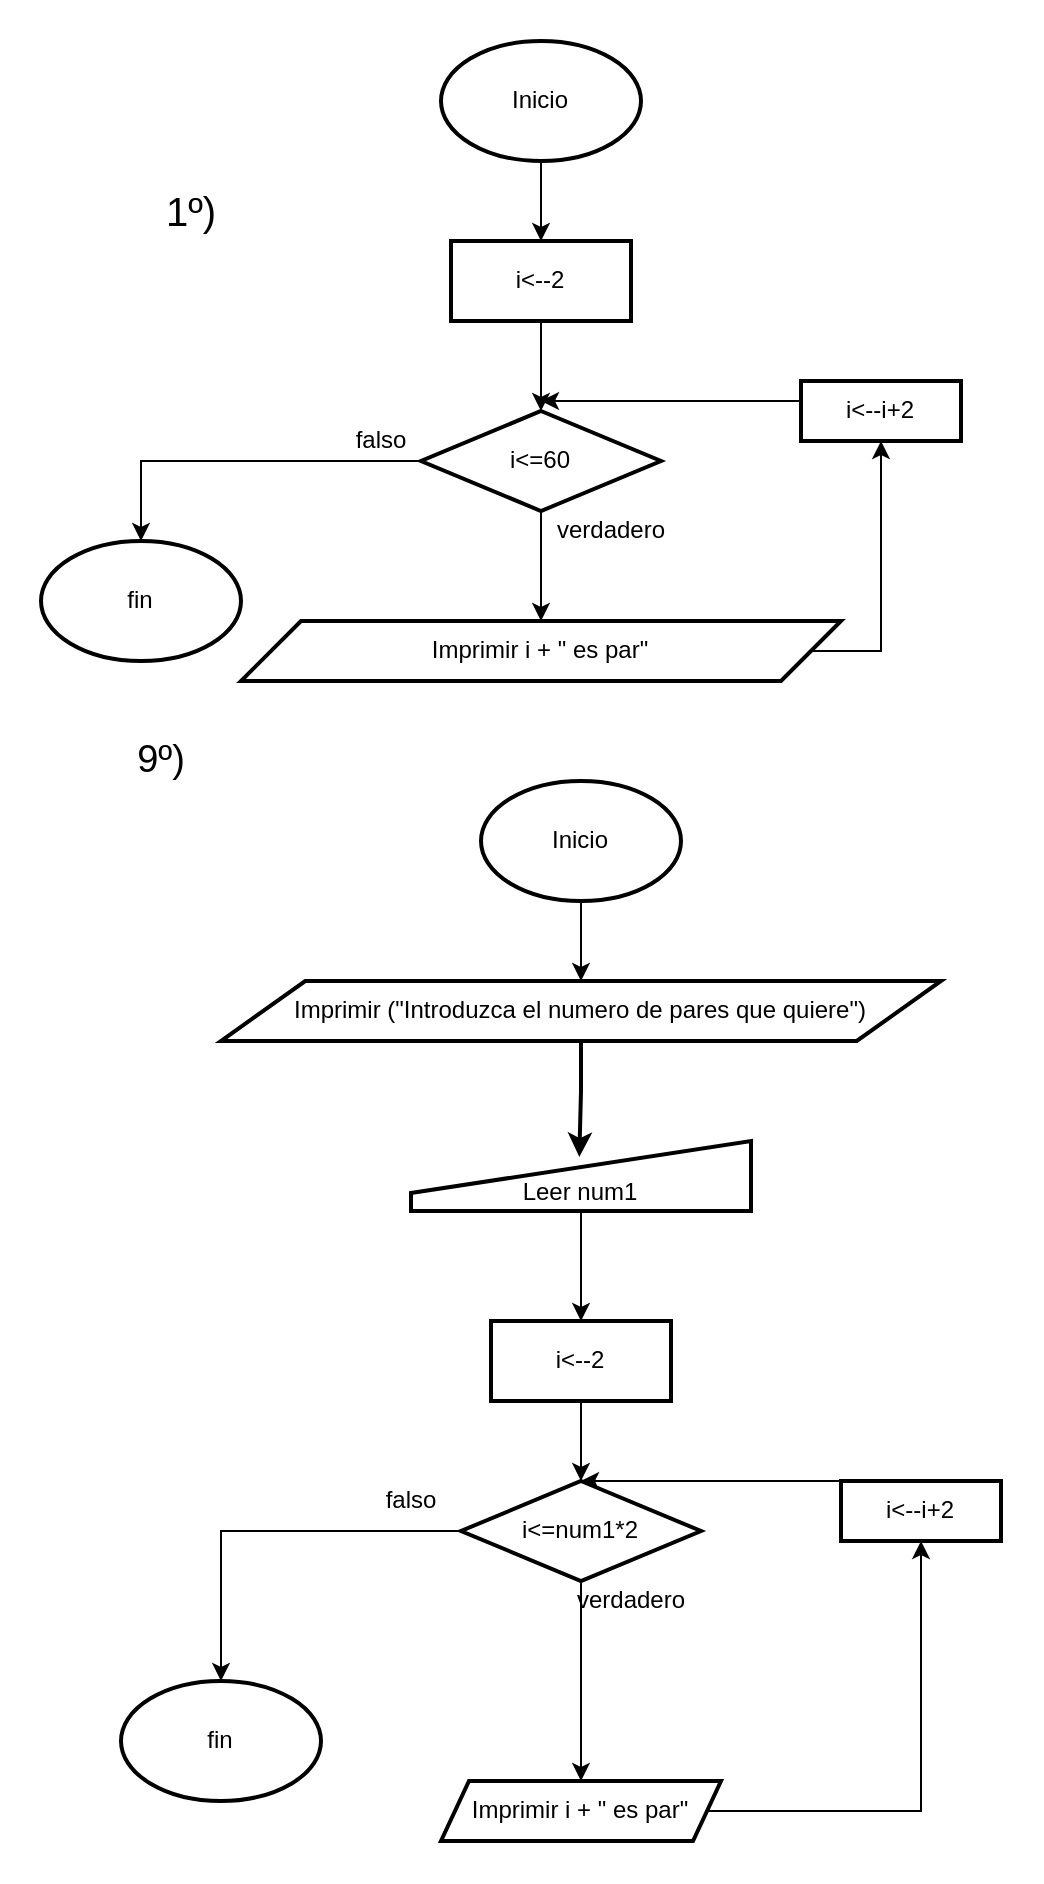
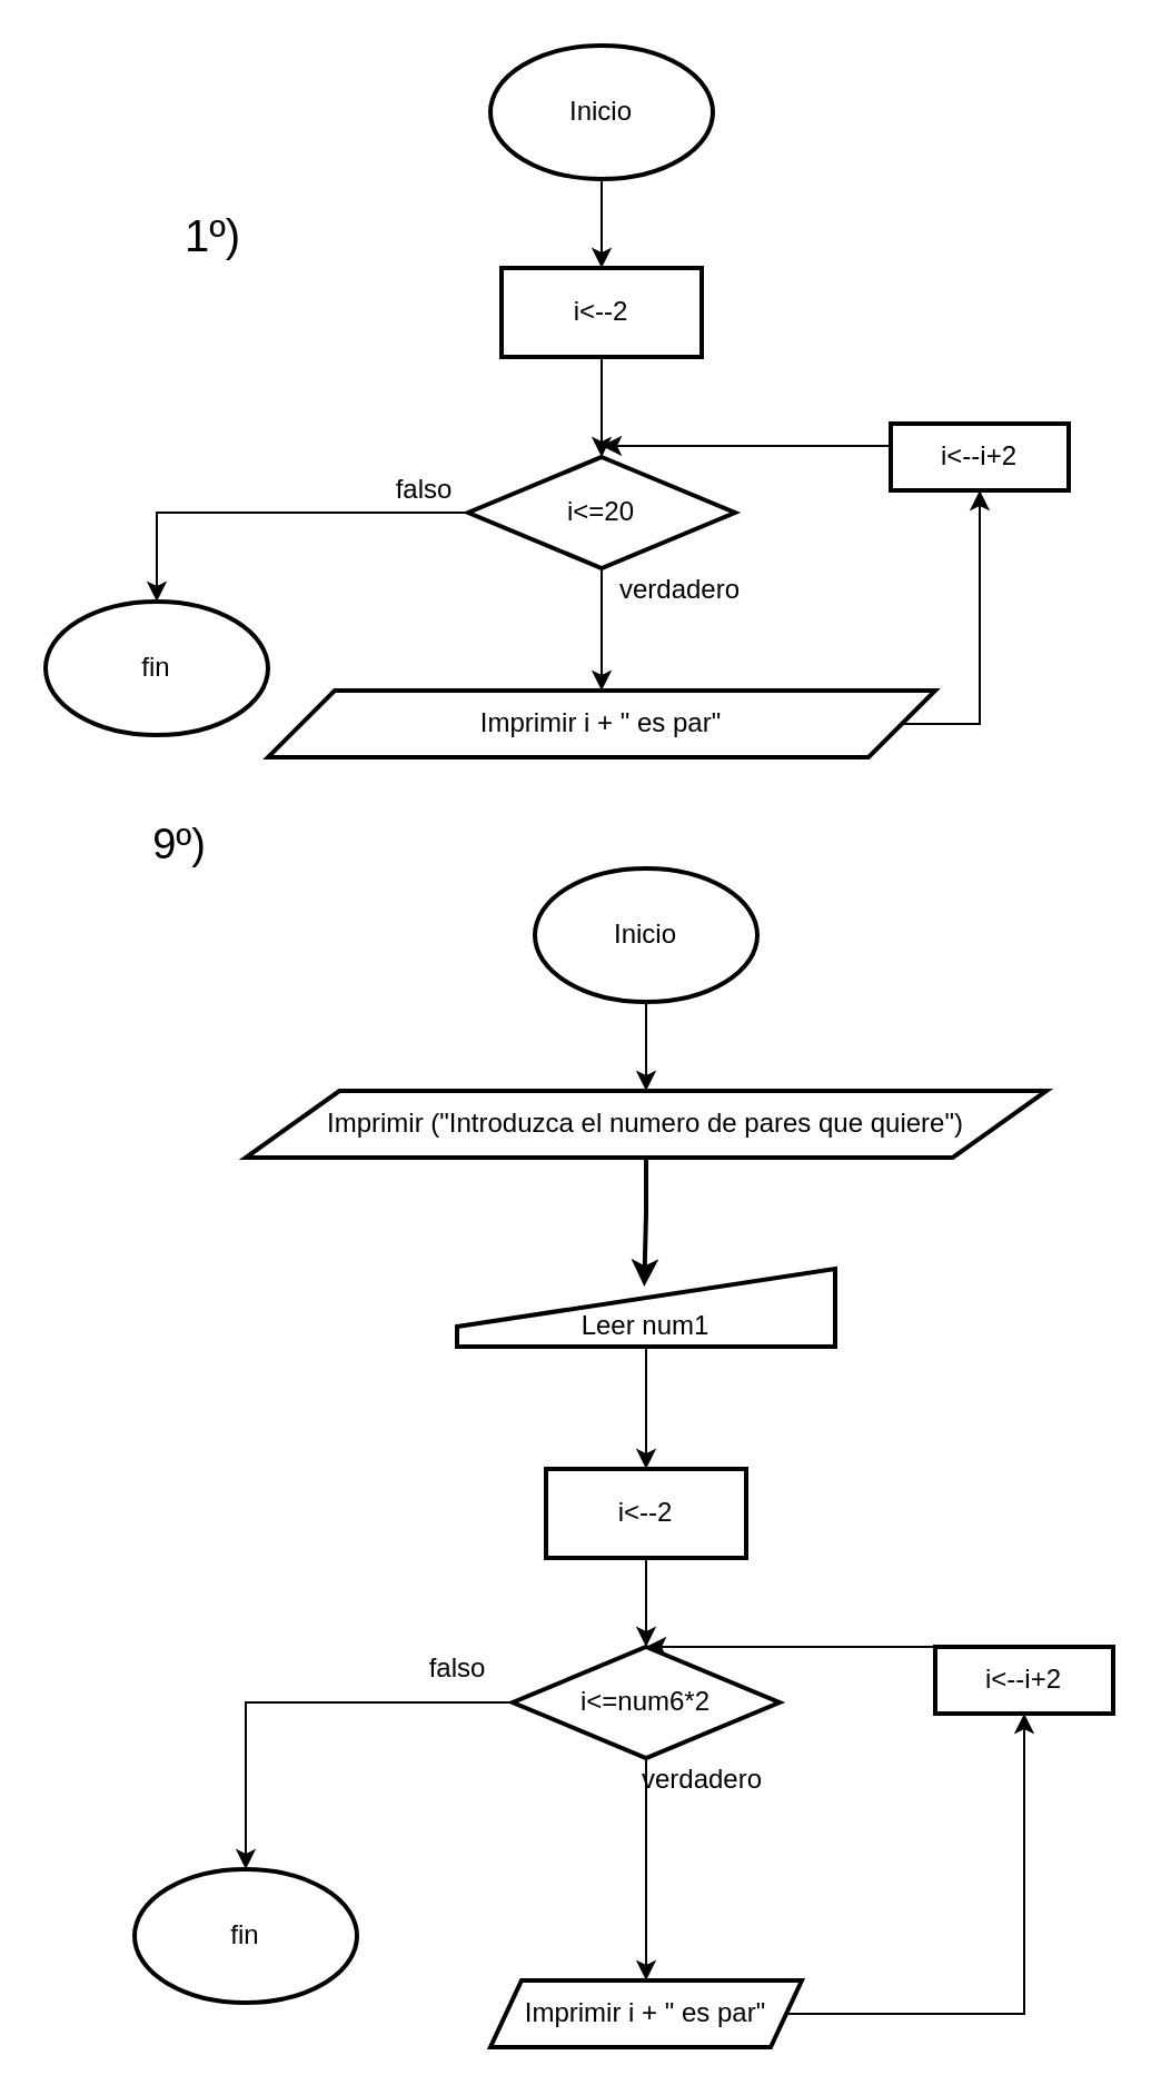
- <mxCell id="6" value="i&amp;lt;=60" style="strokeWidth=2;html=1;shape=mxgraph.flowchart.decision;whiteSpace=wrap;" parent="1" vertex="1"><mxGeometry x="210" y="205" width="120" height="50" as="geometry" /></mxCell>
+ <mxCell id="6" value="i&amp;lt;=20" style="strokeWidth=2;html=1;shape=mxgraph.flowchart.decision;whiteSpace=wrap;" parent="1" vertex="1"><mxGeometry x="210" y="205" width="120" height="50" as="geometry" /></mxCell>
- <mxCell id="21" value="i&amp;lt;=num1*2" style="strokeWidth=2;html=1;shape=mxgraph.flowchart.decision;whiteSpace=wrap;" vertex="1" parent="1"><mxGeometry x="230" y="740" width="120" height="50" as="geometry" /></mxCell>
+ <mxCell id="21" value="i&amp;lt;=num6*2" style="strokeWidth=2;html=1;shape=mxgraph.flowchart.decision;whiteSpace=wrap;" vertex="1" parent="1"><mxGeometry x="230" y="740" width="120" height="50" as="geometry" /></mxCell>
